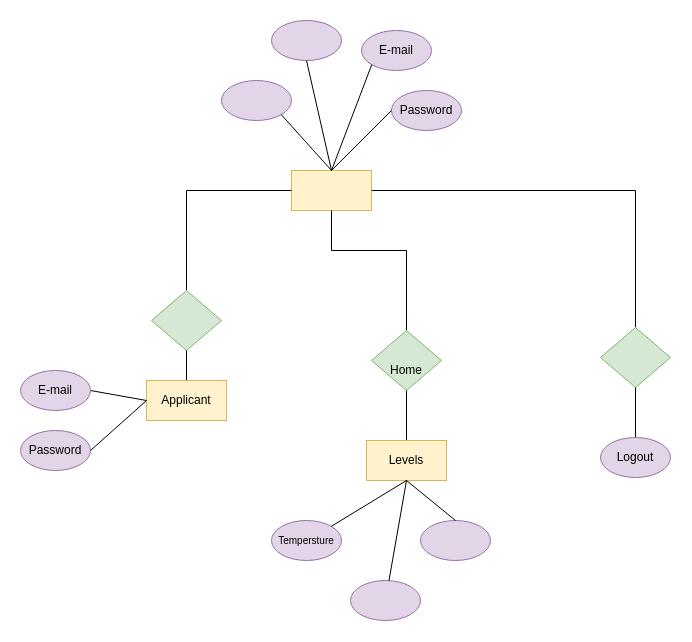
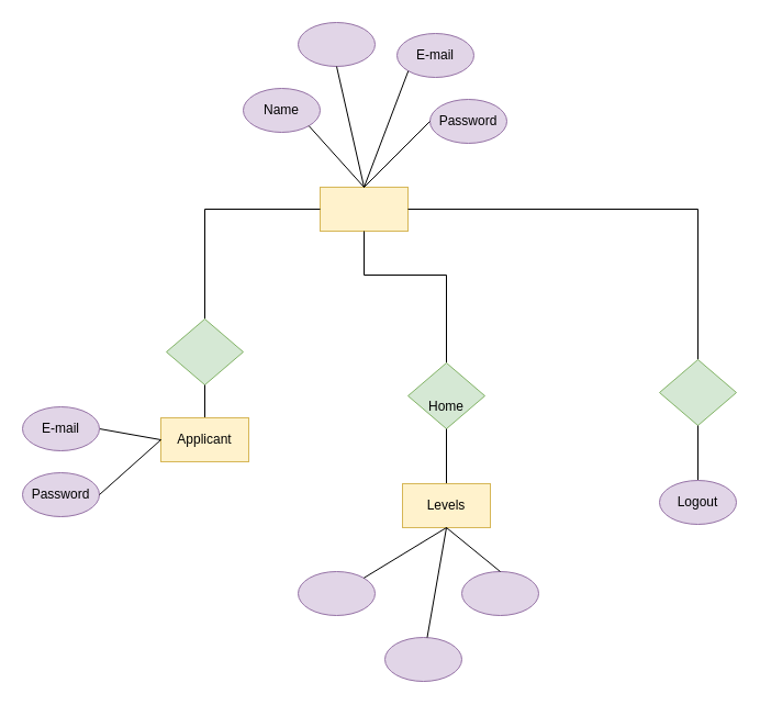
+ <mxCell id="33" value="Name" style="text;html=1;strokeColor=none;fillColor=none;align=center;verticalAlign=middle;whiteSpace=wrap;rounded=0;" vertex="1" parent="1"><mxGeometry x="226" y="85" width="60" height="30" as="geometry" /></mxCell>
- <mxCell id="42" value="&lt;font style=&quot;font-size: 10px;&quot;&gt;Tempersture&lt;/font&gt;" style="text;html=1;strokeColor=none;fillColor=none;align=center;verticalAlign=middle;whiteSpace=wrap;rounded=0;" vertex="1" parent="1"><mxGeometry x="276" y="525" width="60" height="30" as="geometry" /></mxCell>
